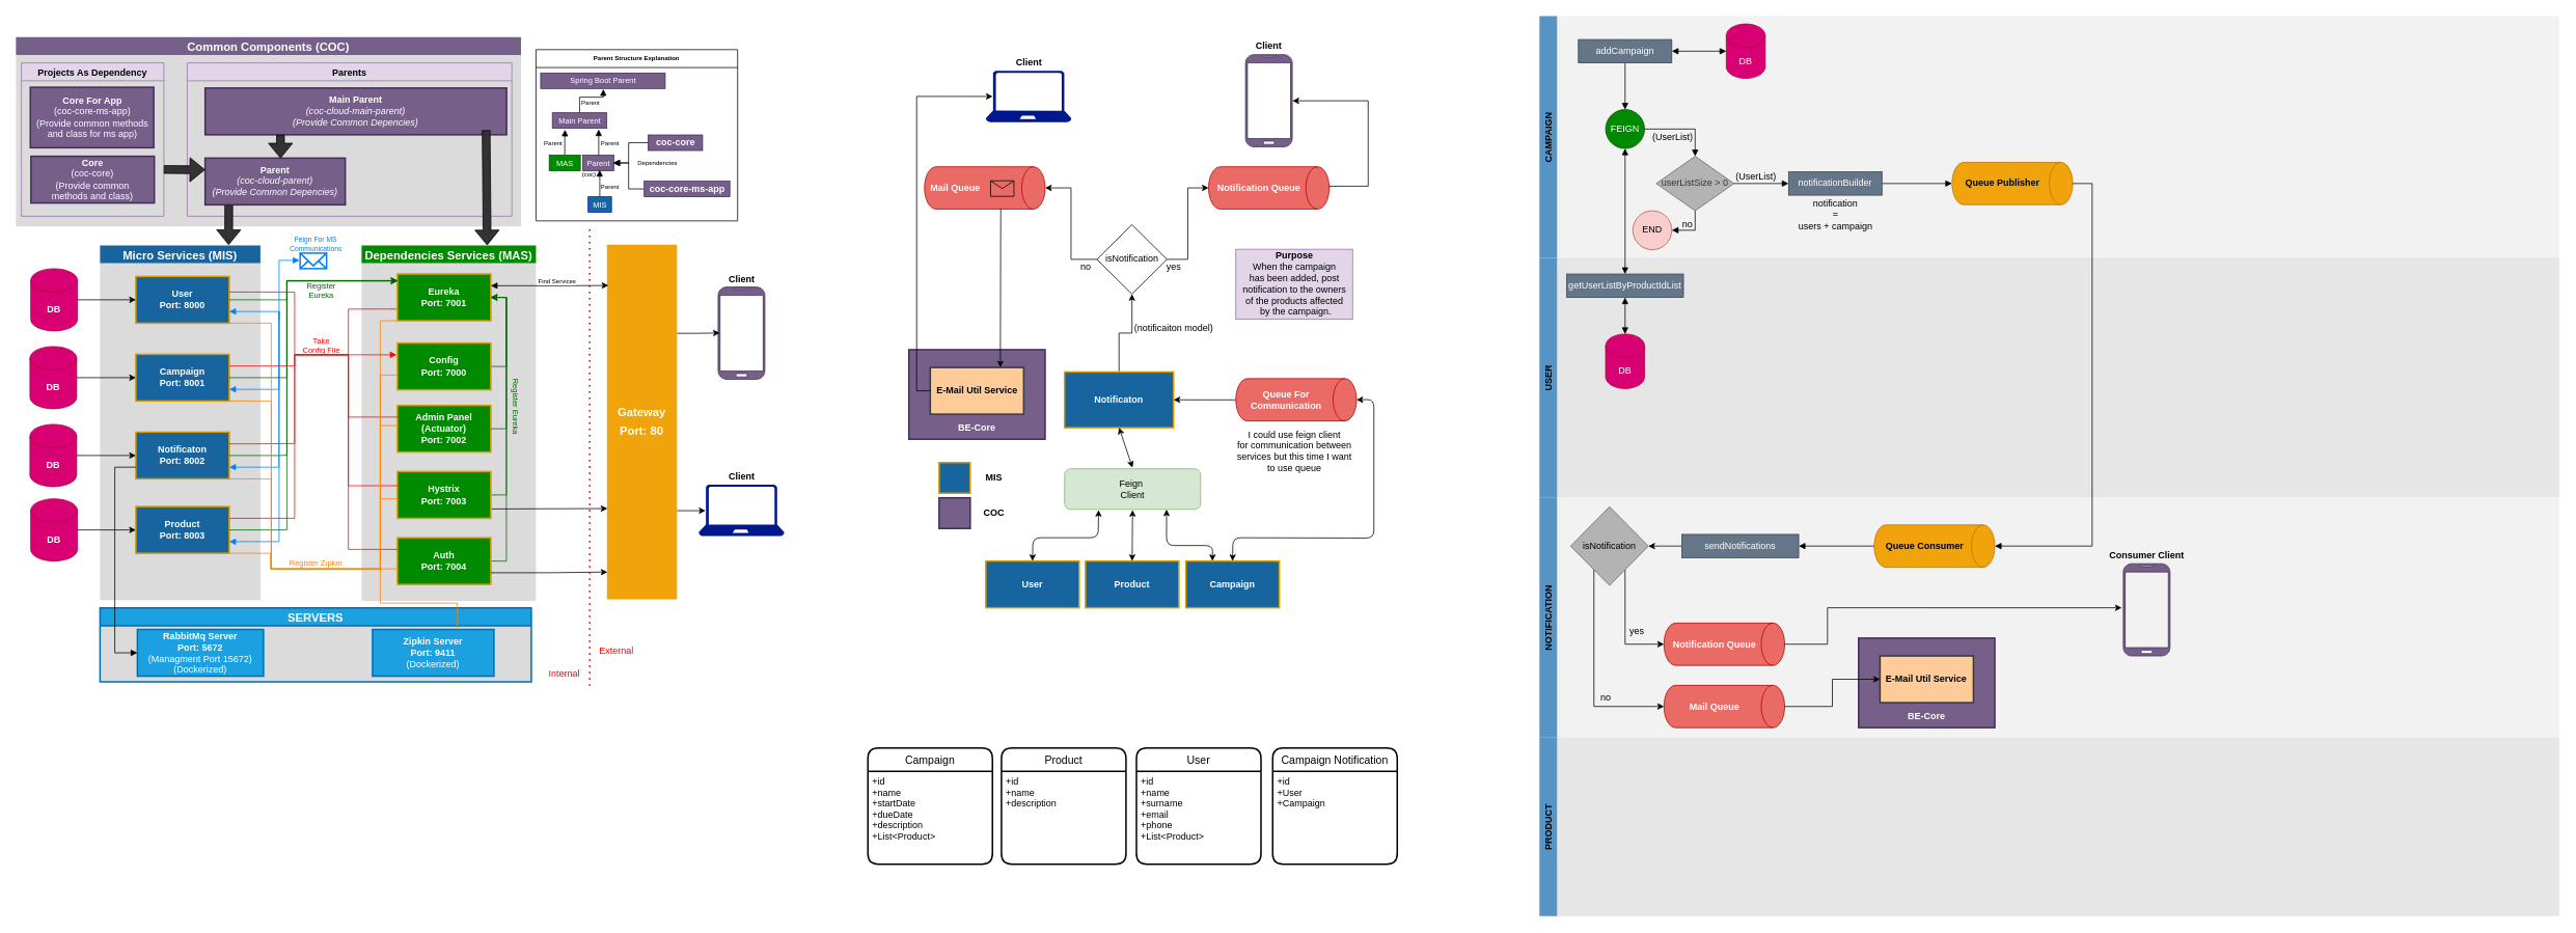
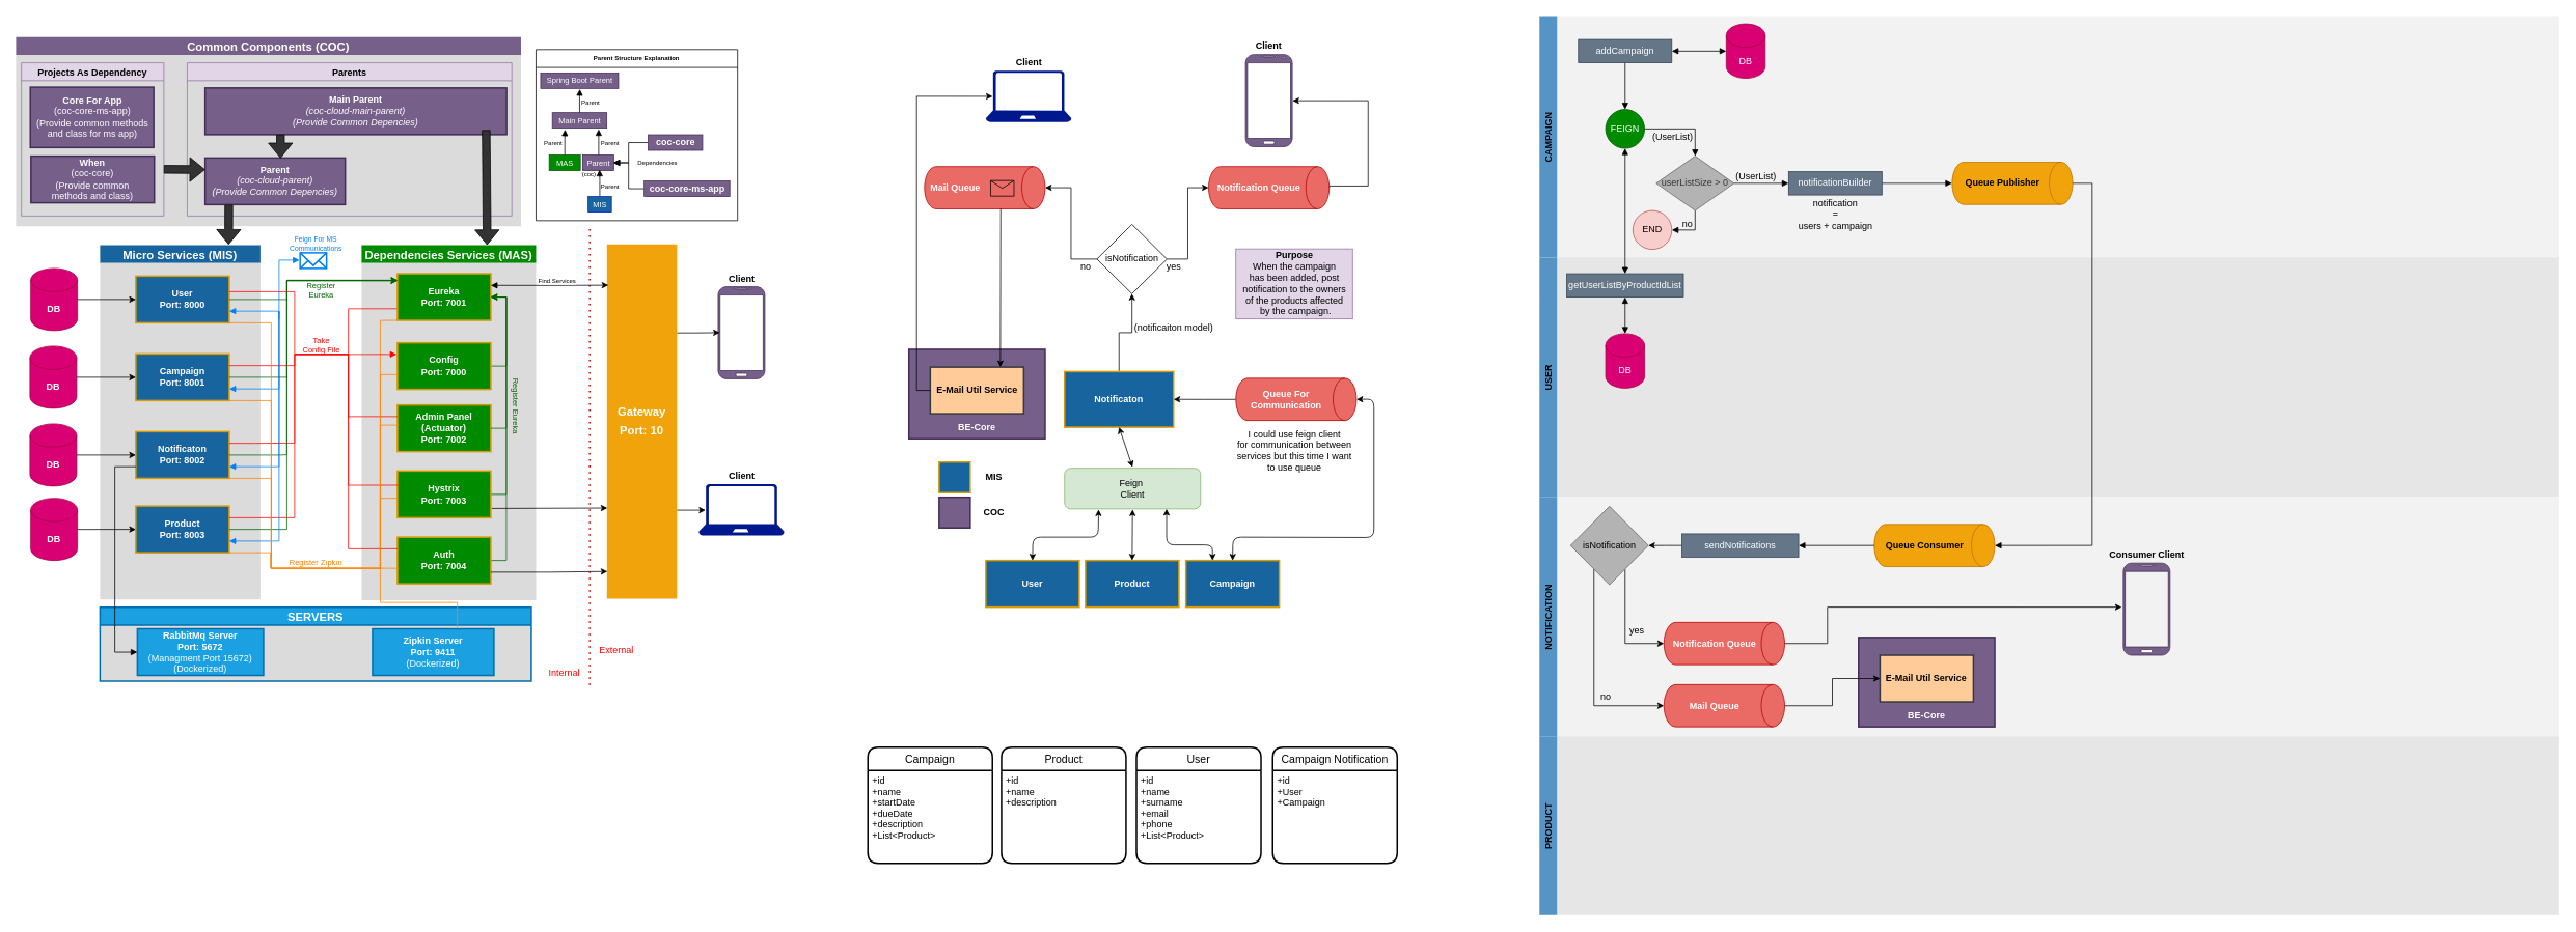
- <mxCell id="151" value="&lt;font style=&quot;font-size: 10px&quot;&gt;Spring Boot Parent&lt;/font&gt;" style="text;html=1;align=center;verticalAlign=middle;resizable=0;points=[];autosize=1;fontSize=8;strokeColor=#432D57;fillColor=#76608a;fontColor=#ffffff;" parent="145" vertex="1"><mxGeometry x="6" y="30" width="160" height="20" as="geometry" /></mxCell>
+ <mxCell id="151" value="&lt;font style=&quot;font-size: 10px&quot;&gt;Spring Boot Parent&lt;/font&gt;" style="text;html=1;align=center;verticalAlign=middle;resizable=0;points=[];autosize=1;fontSize=8;strokeColor=#432D57;fillColor=#76608a;fontColor=#ffffff;" parent="145" vertex="1"><mxGeometry x="6" y="30" width="100" height="20" as="geometry" /></mxCell>
- <mxCell id="90" value="Core&lt;br&gt;&lt;span style=&quot;font-weight: normal&quot;&gt;(coc-core)&lt;/span&gt;&lt;br&gt;&lt;span style=&quot;font-weight: normal&quot;&gt;(Provide common &lt;/span&gt;&lt;br&gt;&lt;span style=&quot;font-weight: normal&quot;&gt;methods and class)&lt;/span&gt;" style="rounded=0;whiteSpace=wrap;html=1;strokeColor=#432D57;fontStyle=1;fillColor=#76608a;fontColor=#ffffff;strokeWidth=2;sketch=0;" parent="88" vertex="1"><mxGeometry x="12.25" y="120" width="158.5" height="60" as="geometry" /></mxCell>
+ <mxCell id="90" value="When&lt;br&gt;&lt;span style=&quot;font-weight: normal&quot;&gt;(coc-core)&lt;/span&gt;&lt;br&gt;&lt;span style=&quot;font-weight: normal&quot;&gt;(Provide common &lt;/span&gt;&lt;br&gt;&lt;span style=&quot;font-weight: normal&quot;&gt;methods and class)&lt;/span&gt;" style="rounded=0;whiteSpace=wrap;html=1;strokeColor=#432D57;fontStyle=1;fillColor=#76608a;fontColor=#ffffff;strokeWidth=2;sketch=0;" parent="88" vertex="1"><mxGeometry x="12.25" y="120" width="158.5" height="60" as="geometry" /></mxCell>
- <mxCell id="73" value="&lt;font style=&quot;font-size: 15px&quot;&gt;&lt;font color=&quot;#ffffff&quot; style=&quot;font-size: 15px&quot;&gt;&lt;span style=&quot;font-weight: 700&quot;&gt;Gateway&lt;br&gt;Port: 80&lt;/span&gt;&lt;/font&gt;&lt;b style=&quot;font-size: 20px&quot;&gt;&lt;br&gt;&lt;/b&gt;&lt;/font&gt;" style="rounded=0;whiteSpace=wrap;html=1;fillColor=#f0a30a;fontColor=#000000;strokeColor=none;sketch=0;" parent="1" vertex="1"><mxGeometry x="779.17" y="313.54" width="90" height="455.63" as="geometry" /></mxCell>
+ <mxCell id="73" value="&lt;font style=&quot;font-size: 15px&quot;&gt;&lt;font color=&quot;#ffffff&quot; style=&quot;font-size: 15px&quot;&gt;&lt;span style=&quot;font-weight: 700&quot;&gt;Gateway&lt;br&gt;Port: 10&lt;/span&gt;&lt;/font&gt;&lt;b style=&quot;font-size: 20px&quot;&gt;&lt;br&gt;&lt;/b&gt;&lt;/font&gt;" style="rounded=0;whiteSpace=wrap;html=1;fillColor=#f0a30a;fontColor=#000000;strokeColor=none;sketch=0;" parent="1" vertex="1"><mxGeometry x="779.17" y="313.54" width="90" height="455.63" as="geometry" /></mxCell>
